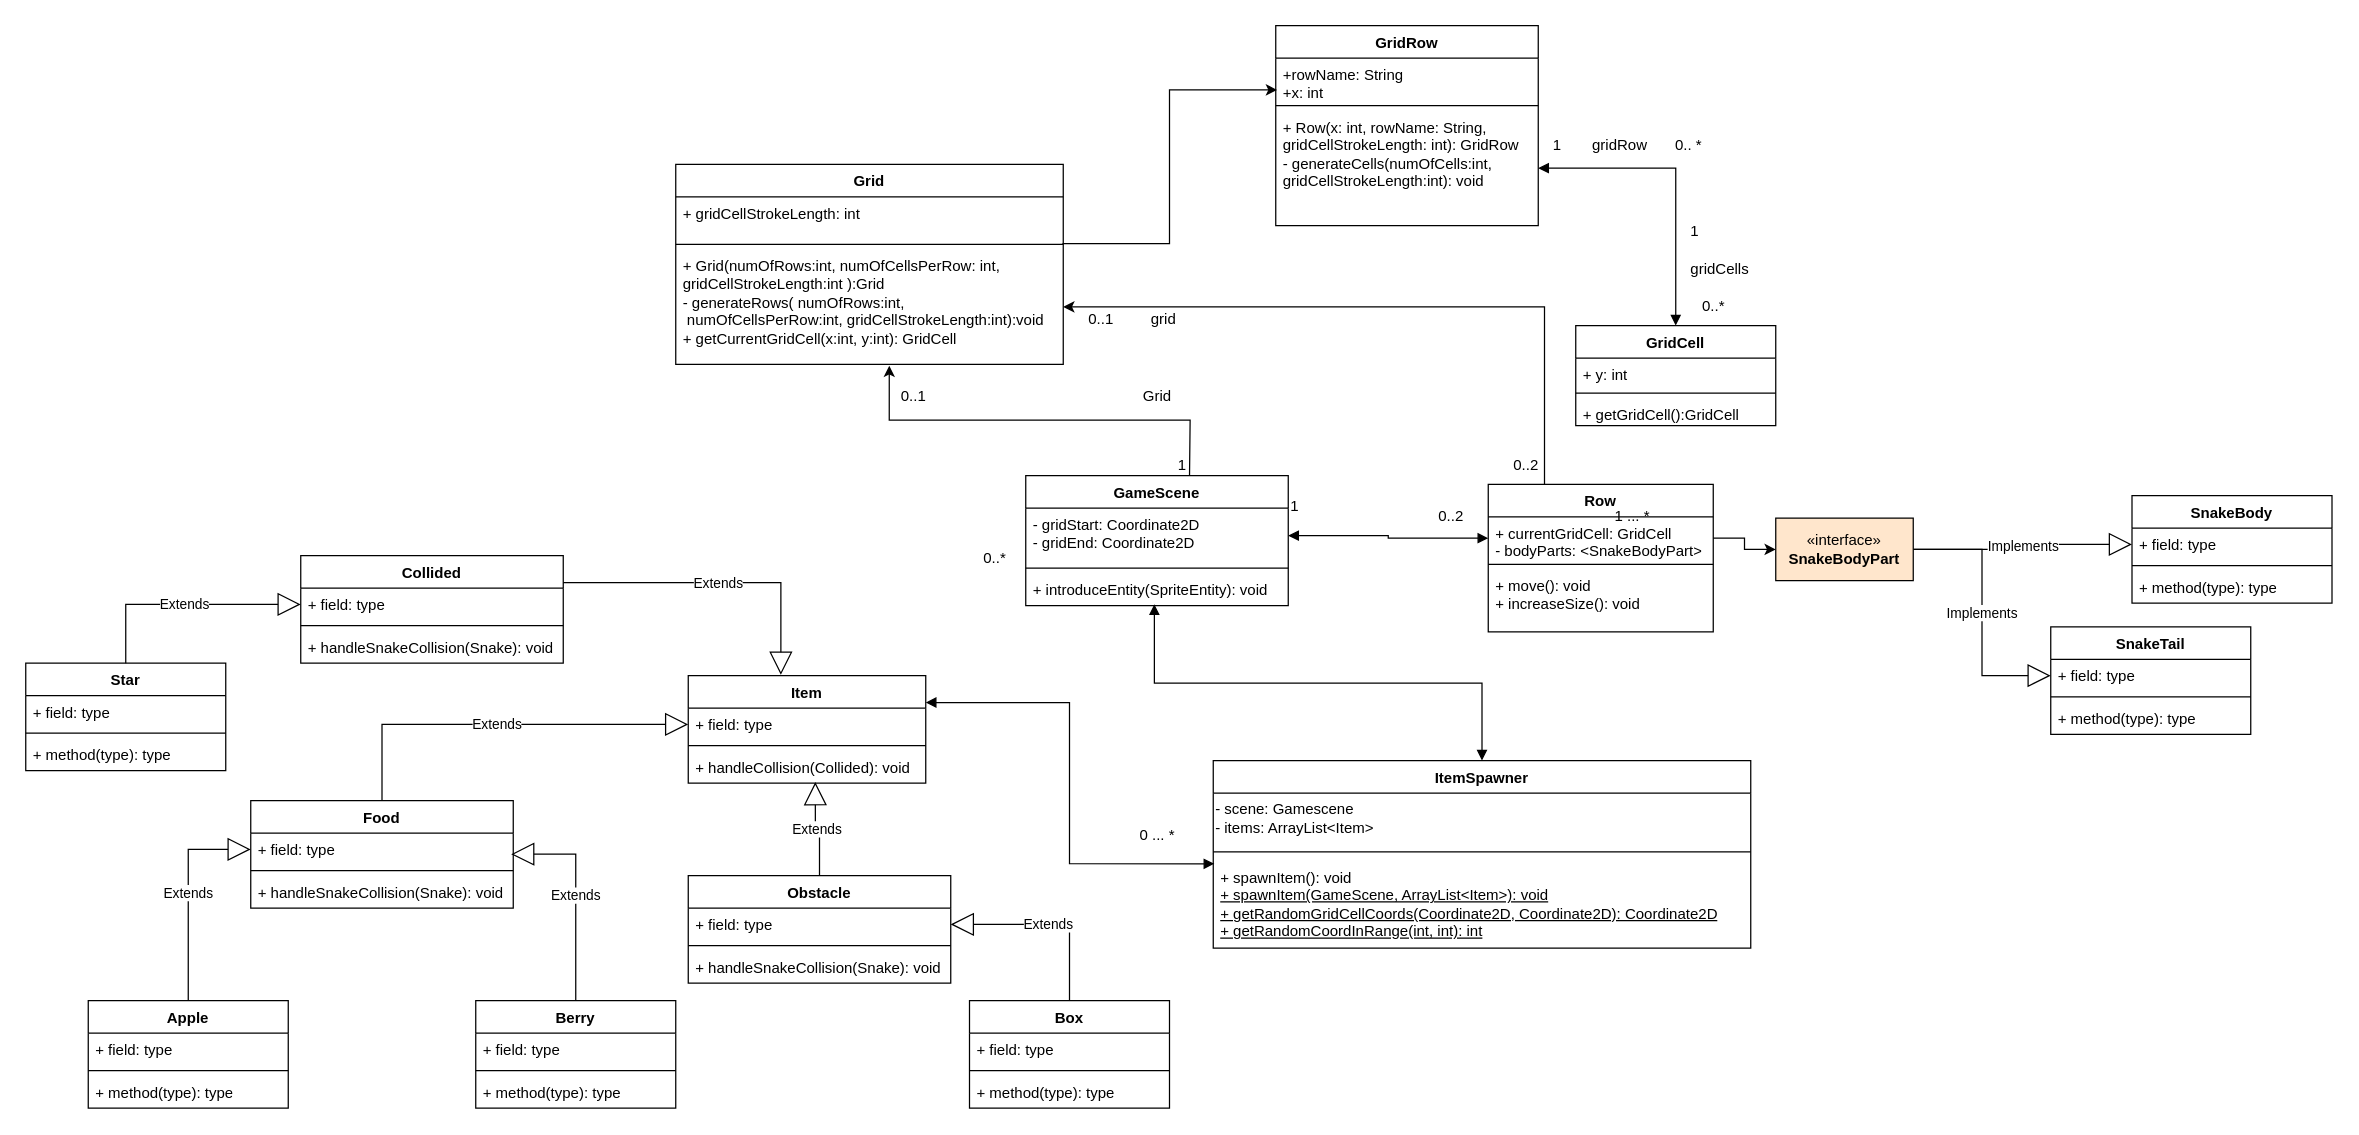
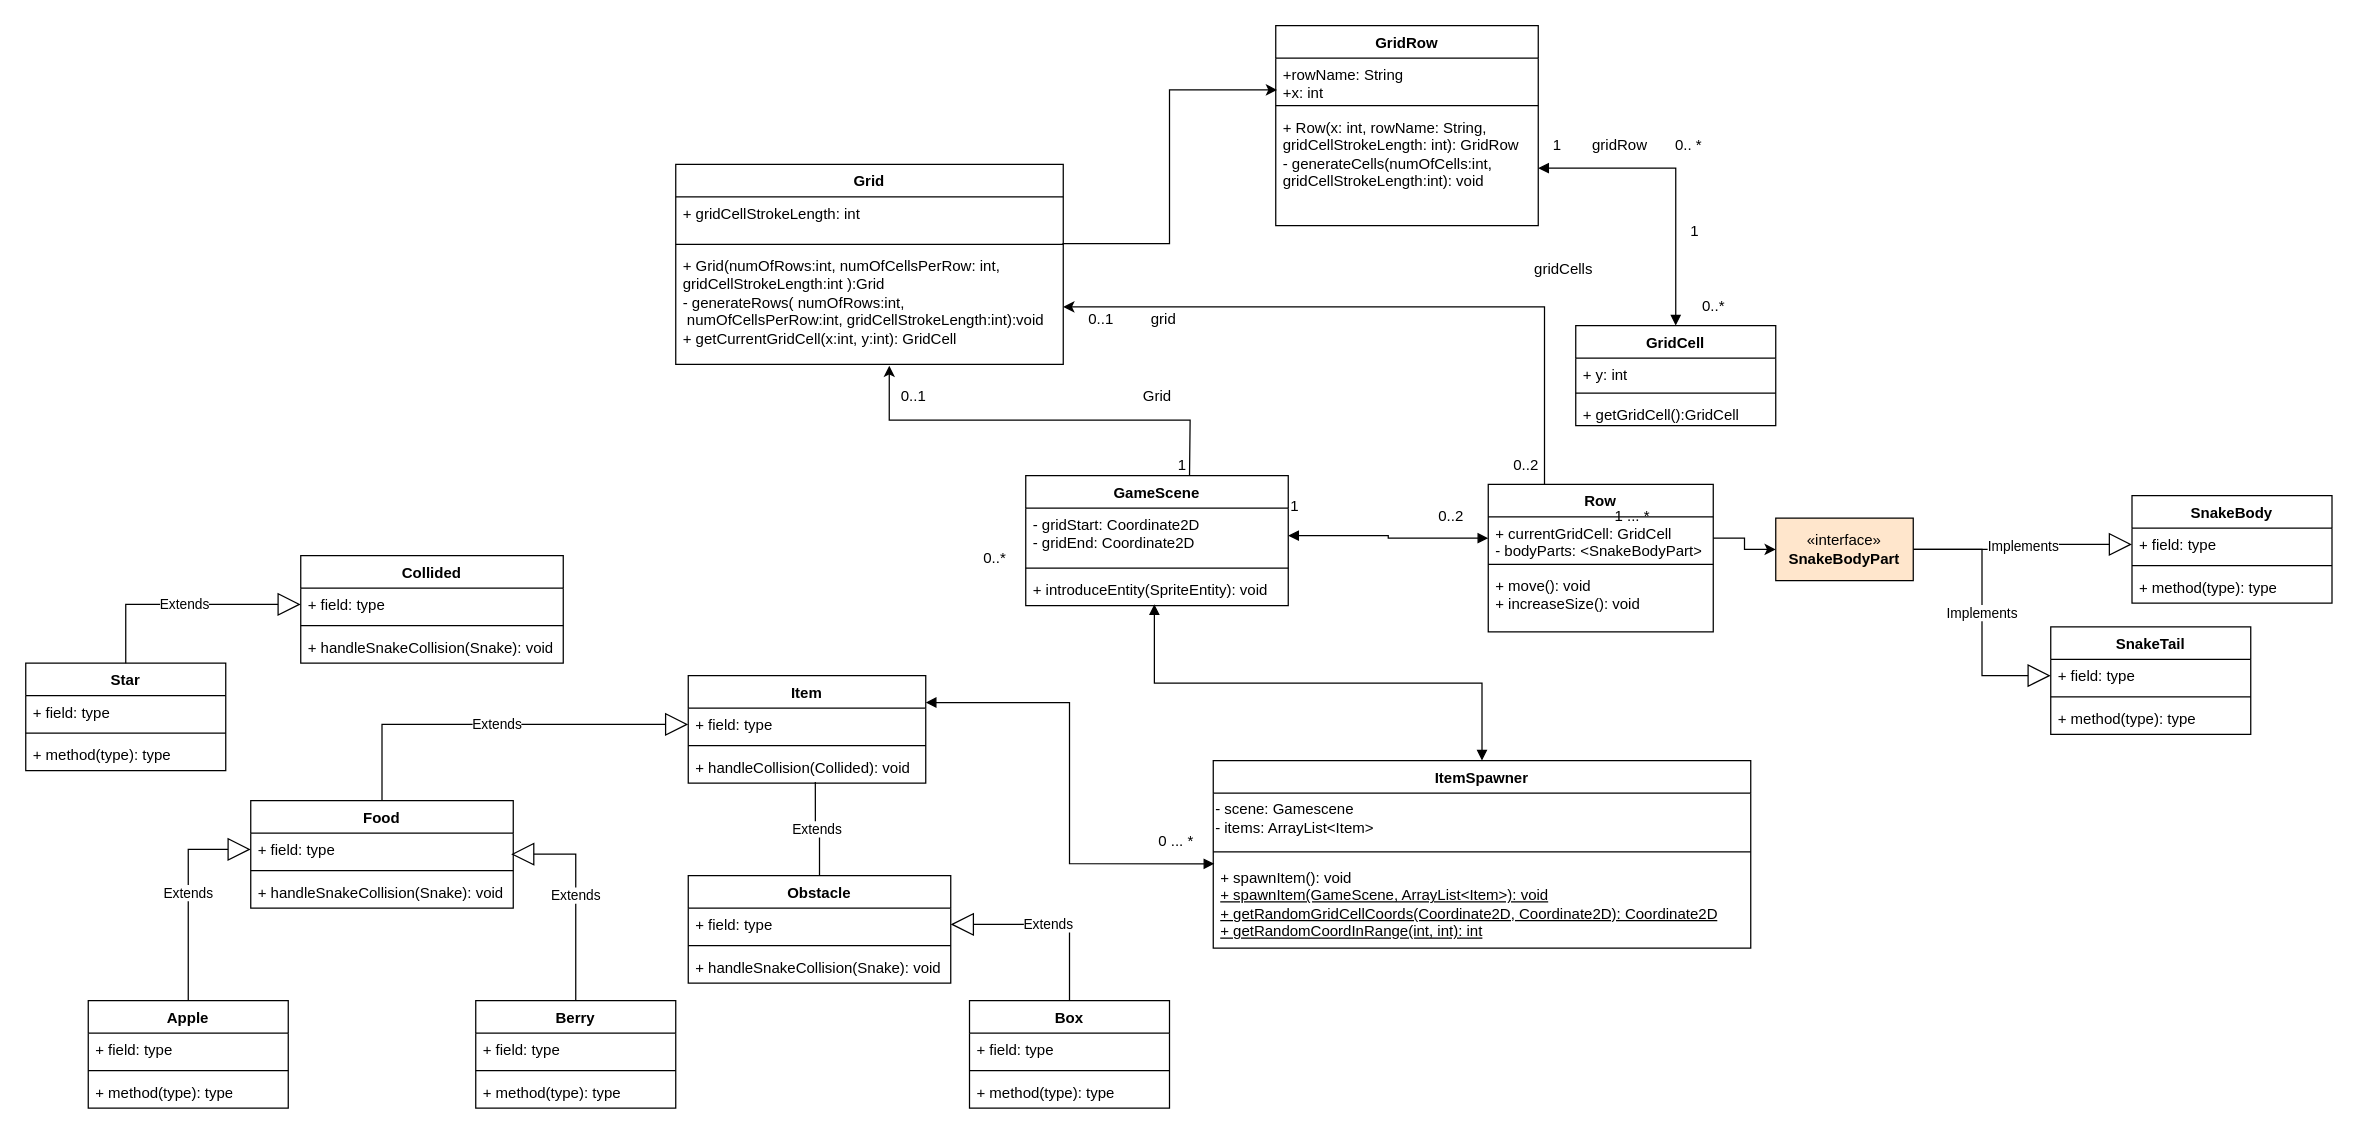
- <mxCell id="93" value="gridCells" style="text;html=1;align=center;verticalAlign=middle;resizable=0;points=[];autosize=1;strokeColor=none;fillColor=none;" parent="1" vertex="1"><mxGeometry x="1340" y="200" width="70" height="30" as="geometry" /></mxCell>
+ <mxCell id="93" value="gridCells" style="text;html=1;align=center;verticalAlign=middle;resizable=0;points=[];autosize=1;strokeColor=none;fillColor=none;" parent="1" vertex="1"><mxGeometry x="1215" y="200" width="70" height="30" as="geometry" /></mxCell>
- <mxCell id="40" value="Extends" style="endArrow=block;endSize=16;endFill=0;html=1;rounded=0;entryX=0.39;entryY=-0.007;entryDx=0;entryDy=0;exitX=1;exitY=0.25;exitDx=0;exitDy=0;edgeStyle=orthogonalEdgeStyle;entryPerimeter=0;" parent="1" source="36" target="7" edge="1"><mxGeometry width="160" relative="1" as="geometry"><mxPoint x="550" y="630" as="sourcePoint" /><mxPoint x="630" y="539" as="targetPoint" /></mxGeometry></mxCell>
- <mxCell id="20" value="Extends" style="endArrow=block;endSize=16;endFill=0;html=1;rounded=0;entryX=0.535;entryY=0.968;entryDx=0;entryDy=0;exitX=0.5;exitY=0;exitDx=0;exitDy=0;edgeStyle=orthogonalEdgeStyle;entryPerimeter=0;" parent="1" source="15" target="10" edge="1"><mxGeometry width="160" relative="1" as="geometry"><mxPoint x="570" y="616" as="sourcePoint" /><mxPoint x="630" y="539" as="targetPoint" /></mxGeometry></mxCell>
+ <mxCell id="20" value="Extends" style="endArrow=none;endSize=16;endFill=0;html=1;rounded=0;entryX=0.535;entryY=0.968;entryDx=0;entryDy=0;exitX=0.5;exitY=0;exitDx=0;exitDy=0;edgeStyle=orthogonalEdgeStyle;entryPerimeter=0;" parent="1" source="15" target="10" edge="1"><mxGeometry width="160" relative="1" as="geometry"><mxPoint x="570" y="616" as="sourcePoint" /><mxPoint x="630" y="539" as="targetPoint" /></mxGeometry></mxCell>
- <mxCell id="102" value="0 ... *" style="text;html=1;align=center;verticalAlign=middle;resizable=0;points=[];autosize=1;strokeColor=none;fillColor=none;" parent="1" vertex="1"><mxGeometry x="900" y="653" width="50" height="30" as="geometry" /></mxCell>
+ <mxCell id="102" value="0 ... *" style="text;html=1;align=center;verticalAlign=middle;resizable=0;points=[];autosize=1;strokeColor=none;fillColor=none;" parent="1" vertex="1"><mxGeometry x="915" y="658" width="50" height="30" as="geometry" /></mxCell>
